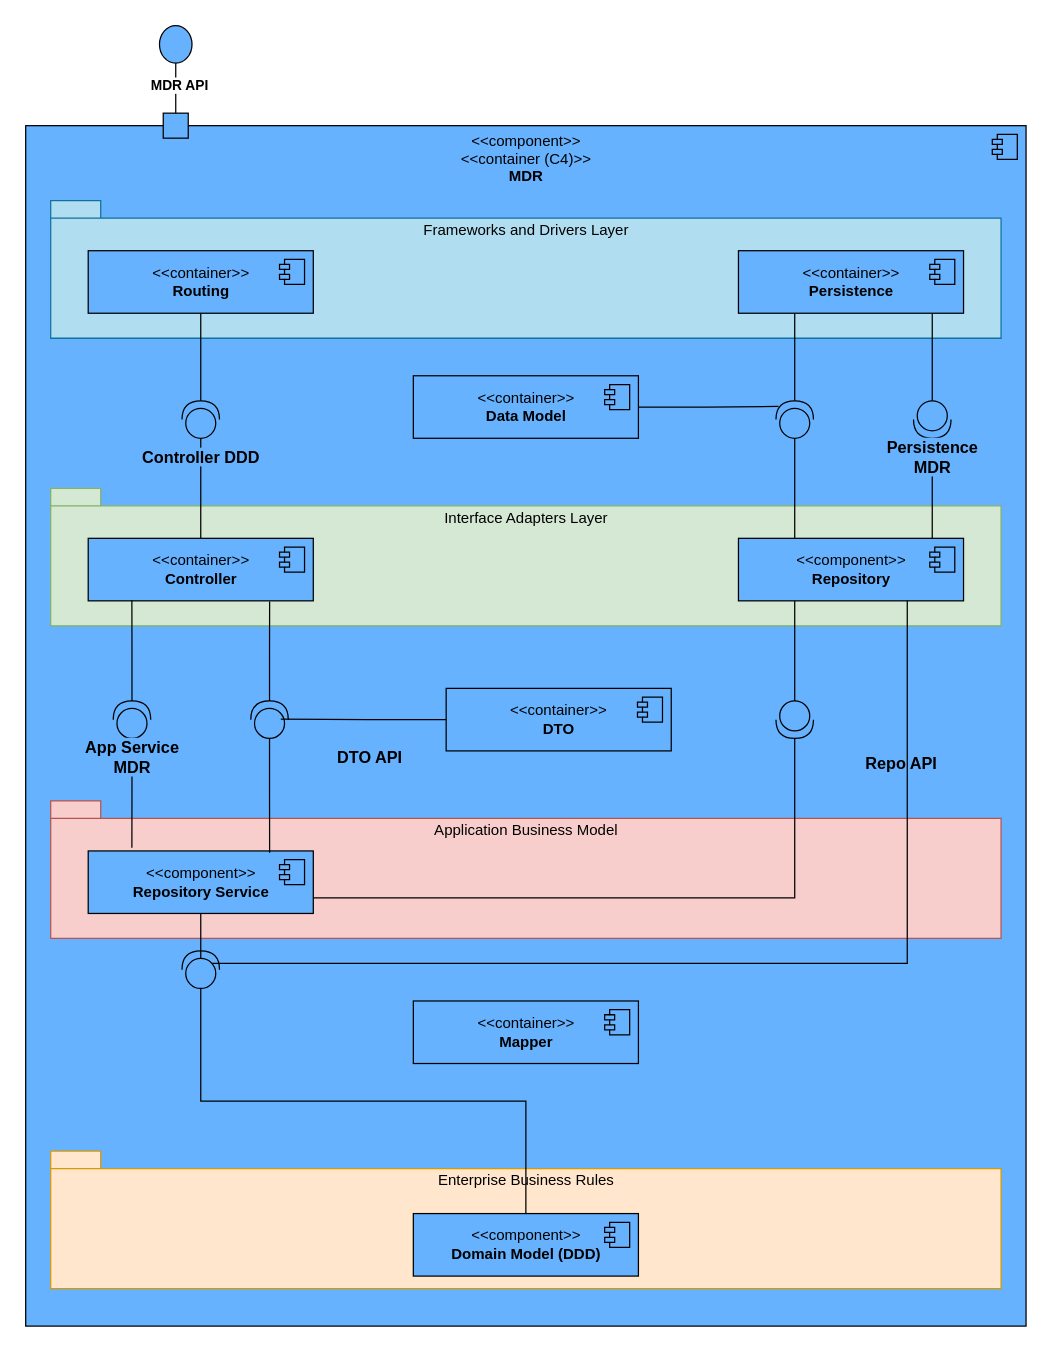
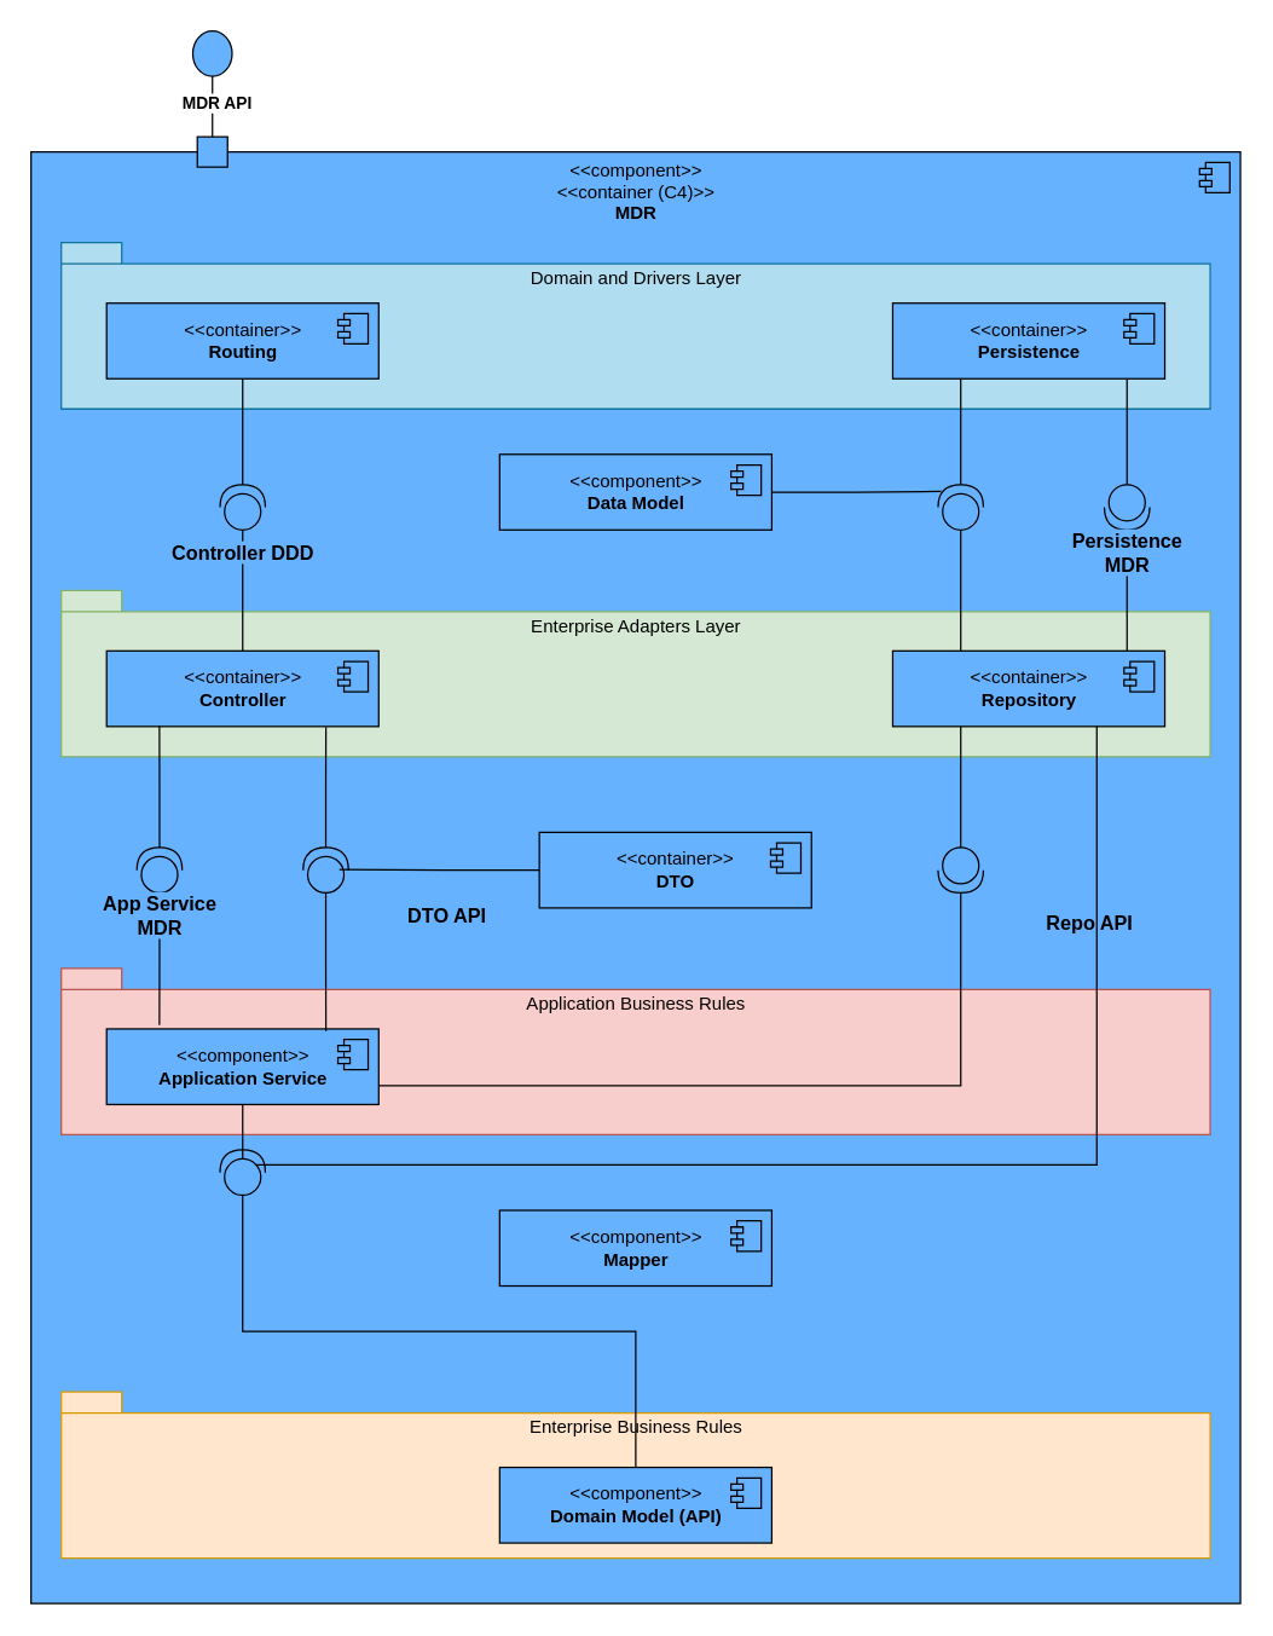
- <mxCell id="8" value="&lt;span style=&quot;font-weight: normal;&quot;&gt;Frameworks and Drivers Layer&lt;br&gt;&lt;br&gt;&lt;br&gt;&lt;br&gt;&lt;br&gt;&lt;br&gt;&lt;/span&gt;" style="shape=folder;fontStyle=1;spacingTop=10;tabWidth=40;tabHeight=14;tabPosition=left;html=1;fillColor=#b1ddf0;strokeColor=#10739e;" parent="1" vertex="1"><mxGeometry x="40" y="160" width="760" height="110" as="geometry" /></mxCell>
+ <mxCell id="8" value="&lt;span style=&quot;font-weight: normal;&quot;&gt;Domain and Drivers Layer&lt;br&gt;&lt;br&gt;&lt;br&gt;&lt;br&gt;&lt;br&gt;&lt;br&gt;&lt;/span&gt;" style="shape=folder;fontStyle=1;spacingTop=10;tabWidth=40;tabHeight=14;tabPosition=left;html=1;fillColor=#b1ddf0;strokeColor=#10739e;" parent="1" vertex="1"><mxGeometry x="40" y="160" width="760" height="110" as="geometry" /></mxCell>
- <mxCell id="24" value="&amp;lt;&amp;lt;container&amp;gt;&amp;gt;&lt;br&gt;&lt;b&gt;Data Model&lt;br&gt;&lt;/b&gt;" style="html=1;dropTarget=0;fillColor=#66B2FF;" parent="1" vertex="1"><mxGeometry x="330" y="300" width="180" height="50" as="geometry" /></mxCell>
+ <mxCell id="24" value="&amp;lt;&amp;lt;component&amp;gt;&amp;gt;&lt;br&gt;&lt;b&gt;Data Model&lt;br&gt;&lt;/b&gt;" style="html=1;dropTarget=0;fillColor=#66B2FF;" parent="1" vertex="1"><mxGeometry x="330" y="300" width="180" height="50" as="geometry" /></mxCell>
- <mxCell id="16" value="&lt;span style=&quot;font-weight: normal;&quot;&gt;Interface Adapters Layer&lt;br&gt;&lt;br&gt;&lt;br&gt;&lt;br&gt;&lt;br&gt;&lt;br&gt;&lt;/span&gt;" style="shape=folder;fontStyle=1;spacingTop=10;tabWidth=40;tabHeight=14;tabPosition=left;html=1;fillColor=#d5e8d4;strokeColor=#82b366;" parent="1" vertex="1"><mxGeometry x="40" y="390" width="760" height="110" as="geometry" /></mxCell>
+ <mxCell id="16" value="&lt;span style=&quot;font-weight: normal;&quot;&gt;Enterprise Adapters Layer&lt;br&gt;&lt;br&gt;&lt;br&gt;&lt;br&gt;&lt;br&gt;&lt;br&gt;&lt;/span&gt;" style="shape=folder;fontStyle=1;spacingTop=10;tabWidth=40;tabHeight=14;tabPosition=left;html=1;fillColor=#d5e8d4;strokeColor=#82b366;" parent="1" vertex="1"><mxGeometry x="40" y="390" width="760" height="110" as="geometry" /></mxCell>
- <mxCell id="21" value="&amp;lt;&amp;lt;component&amp;gt;&amp;gt;&lt;br&gt;&lt;b&gt;Repository&lt;br&gt;&lt;/b&gt;" style="html=1;dropTarget=0;fillColor=#66B2FF;" parent="1" vertex="1"><mxGeometry x="590" y="430" width="180" height="50" as="geometry" /></mxCell>
+ <mxCell id="21" value="&amp;lt;&amp;lt;container&amp;gt;&amp;gt;&lt;br&gt;&lt;b&gt;Repository&lt;br&gt;&lt;/b&gt;" style="html=1;dropTarget=0;fillColor=#66B2FF;" parent="1" vertex="1"><mxGeometry x="590" y="430" width="180" height="50" as="geometry" /></mxCell>
- <mxCell id="32" value="&lt;span style=&quot;font-weight: normal;&quot;&gt;Application Business Model&lt;br&gt;&lt;br&gt;&lt;br&gt;&lt;br&gt;&lt;br&gt;&lt;br&gt;&lt;/span&gt;" style="shape=folder;fontStyle=1;spacingTop=10;tabWidth=40;tabHeight=14;tabPosition=left;html=1;fillColor=#f8cecc;strokeColor=#b85450;" parent="1" vertex="1"><mxGeometry x="40" y="640" width="760" height="110" as="geometry" /></mxCell>
+ <mxCell id="32" value="&lt;span style=&quot;font-weight: normal;&quot;&gt;Application Business Rules&lt;br&gt;&lt;br&gt;&lt;br&gt;&lt;br&gt;&lt;br&gt;&lt;br&gt;&lt;/span&gt;" style="shape=folder;fontStyle=1;spacingTop=10;tabWidth=40;tabHeight=14;tabPosition=left;html=1;fillColor=#f8cecc;strokeColor=#b85450;" parent="1" vertex="1"><mxGeometry x="40" y="640" width="760" height="110" as="geometry" /></mxCell>
- <mxCell id="35" value="&amp;lt;&amp;lt;component&amp;gt;&amp;gt;&lt;br&gt;&lt;b&gt;Repository Service&lt;/b&gt;" style="html=1;dropTarget=0;fillColor=#66B2FF;" parent="1" vertex="1"><mxGeometry x="70" y="680" width="180" height="50" as="geometry" /></mxCell>
+ <mxCell id="35" value="&amp;lt;&amp;lt;component&amp;gt;&amp;gt;&lt;br&gt;&lt;b&gt;Application Service&lt;/b&gt;" style="html=1;dropTarget=0;fillColor=#66B2FF;" parent="1" vertex="1"><mxGeometry x="70" y="680" width="180" height="50" as="geometry" /></mxCell>
- <mxCell id="57" value="&amp;lt;&amp;lt;container&amp;gt;&amp;gt;&lt;br&gt;&lt;b&gt;Mapper&lt;/b&gt;" style="html=1;dropTarget=0;fillColor=#66B2FF;" parent="1" vertex="1"><mxGeometry x="330" y="800" width="180" height="50" as="geometry" /></mxCell>
+ <mxCell id="57" value="&amp;lt;&amp;lt;component&amp;gt;&amp;gt;&lt;br&gt;&lt;b&gt;Mapper&lt;/b&gt;" style="html=1;dropTarget=0;fillColor=#66B2FF;" parent="1" vertex="1"><mxGeometry x="330" y="800" width="180" height="50" as="geometry" /></mxCell>
- <mxCell id="52" value="&amp;lt;&amp;lt;component&amp;gt;&amp;gt;&lt;br&gt;&lt;b&gt;Domain Model (DDD)&lt;/b&gt;" style="html=1;dropTarget=0;fillColor=#66B2FF;" parent="1" vertex="1"><mxGeometry x="330" y="970" width="180" height="50" as="geometry" /></mxCell>
+ <mxCell id="52" value="&amp;lt;&amp;lt;component&amp;gt;&amp;gt;&lt;br&gt;&lt;b&gt;Domain Model (API)&lt;/b&gt;" style="html=1;dropTarget=0;fillColor=#66B2FF;" parent="1" vertex="1"><mxGeometry x="330" y="970" width="180" height="50" as="geometry" /></mxCell>
